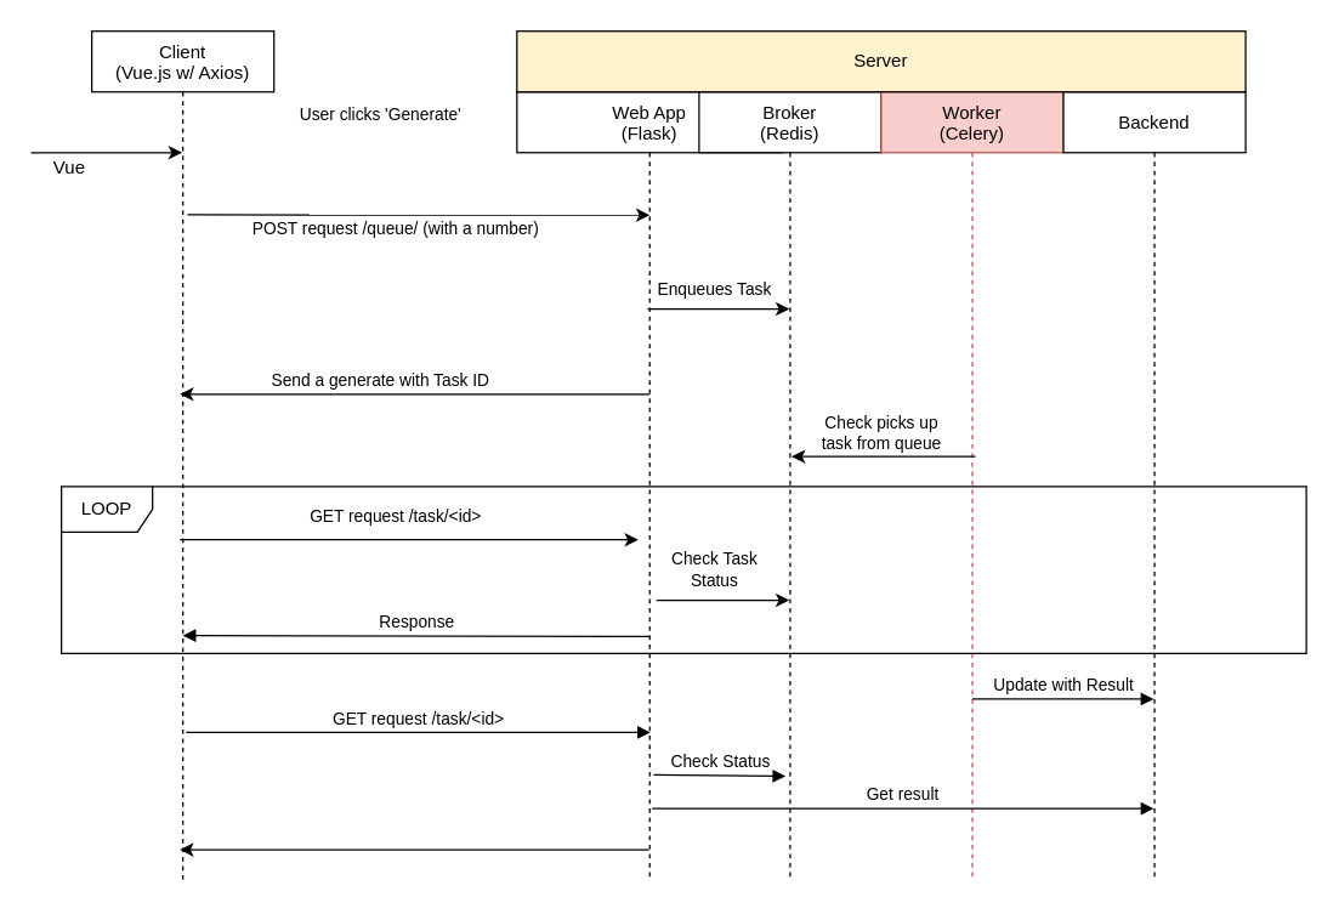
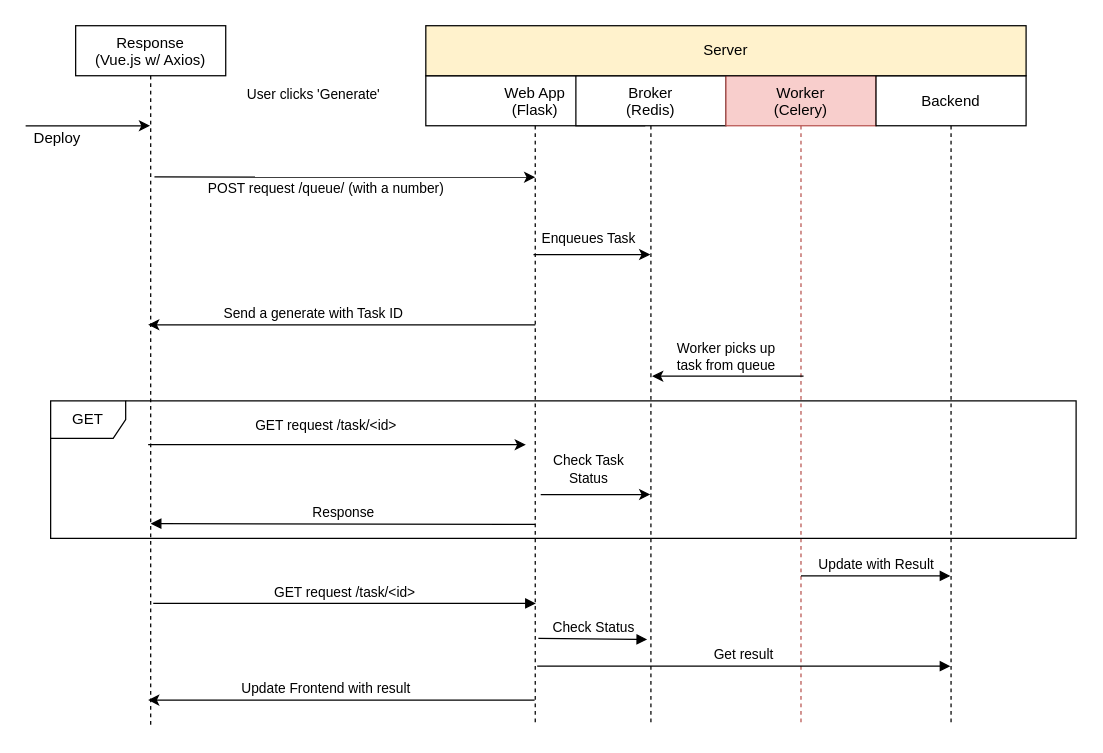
- <mxCell id="2" value="Client&#10;(Vue.js w/ Axios)" style="shape=umlLifeline;perimeter=lifelinePerimeter;container=1;collapsible=0;recursiveResize=0;rounded=0;shadow=0;strokeWidth=1;" parent="1" vertex="1"><mxGeometry x="60" y="20" width="120" height="560" as="geometry" /></mxCell>
+ <mxCell id="2" value="Response&#10;(Vue.js w/ Axios)" style="shape=umlLifeline;perimeter=lifelinePerimeter;container=1;collapsible=0;recursiveResize=0;rounded=0;shadow=0;strokeWidth=1;" parent="1" vertex="1"><mxGeometry x="60" y="20" width="120" height="560" as="geometry" /></mxCell>
- <mxCell id="14" value="Vue" style="text;html=1;align=center;verticalAlign=middle;resizable=0;points=[];autosize=1;strokeColor=none;fillColor=none;" vertex="1" parent="1"><mxGeometry y="100" width="50" height="20" as="geometry" x="20" /></mxCell>
+ <mxCell id="14" value="Deploy" style="text;html=1;align=center;verticalAlign=middle;resizable=0;points=[];autosize=1;strokeColor=none;fillColor=none;" vertex="1" parent="1"><mxGeometry y="100" width="50" height="20" as="geometry" x="20" /></mxCell>
- <mxCell id="9" value="Check picks up &lt;br style=&quot;font-size: 11px;&quot;&gt;task from queue" style="text;html=1;align=center;verticalAlign=middle;resizable=0;points=[];autosize=1;strokeColor=none;fillColor=none;fontSize=11;" vertex="1" parent="8"><mxGeometry x="-45" y="210" width="90" height="30" as="geometry" /></mxCell>
+ <mxCell id="9" value="Worker picks up &lt;br style=&quot;font-size: 11px;&quot;&gt;task from queue" style="text;html=1;align=center;verticalAlign=middle;resizable=0;points=[];autosize=1;strokeColor=none;fillColor=none;fontSize=11;" vertex="1" parent="8"><mxGeometry x="-45" y="210" width="90" height="30" as="geometry" /></mxCell>
- <mxCell id="27" value="LOOP" style="shape=umlFrame;whiteSpace=wrap;html=1;" vertex="1" parent="1"><mxGeometry x="40" y="320" width="820" height="110" as="geometry" /></mxCell>
+ <mxCell id="27" value="GET" style="shape=umlFrame;whiteSpace=wrap;html=1;" vertex="1" parent="1"><mxGeometry x="40" y="320" width="820" height="110" as="geometry" /></mxCell>
+ <mxCell id="26" value="Update Frontend with result" style="text;html=1;align=center;verticalAlign=middle;resizable=0;points=[];autosize=1;strokeColor=none;fillColor=none;fontSize=11;" vertex="1" parent="1"><mxGeometry x="185" y="540" width="150" height="20" as="geometry" /></mxCell>
